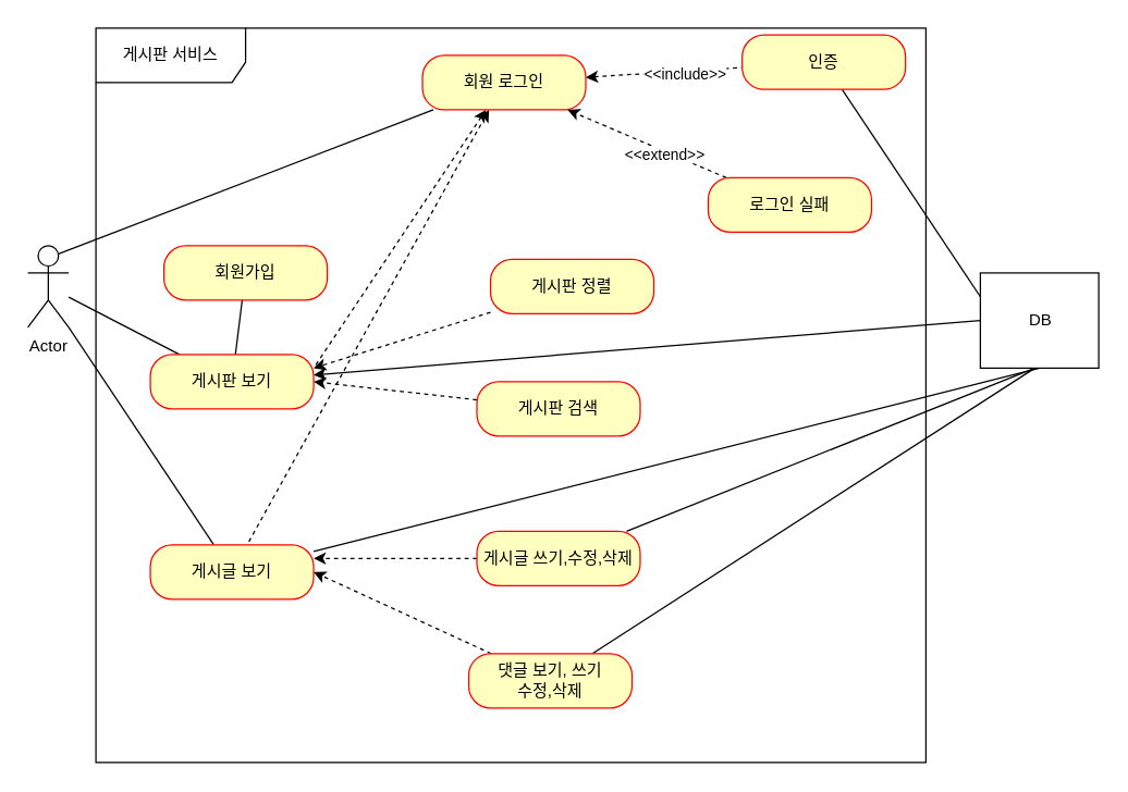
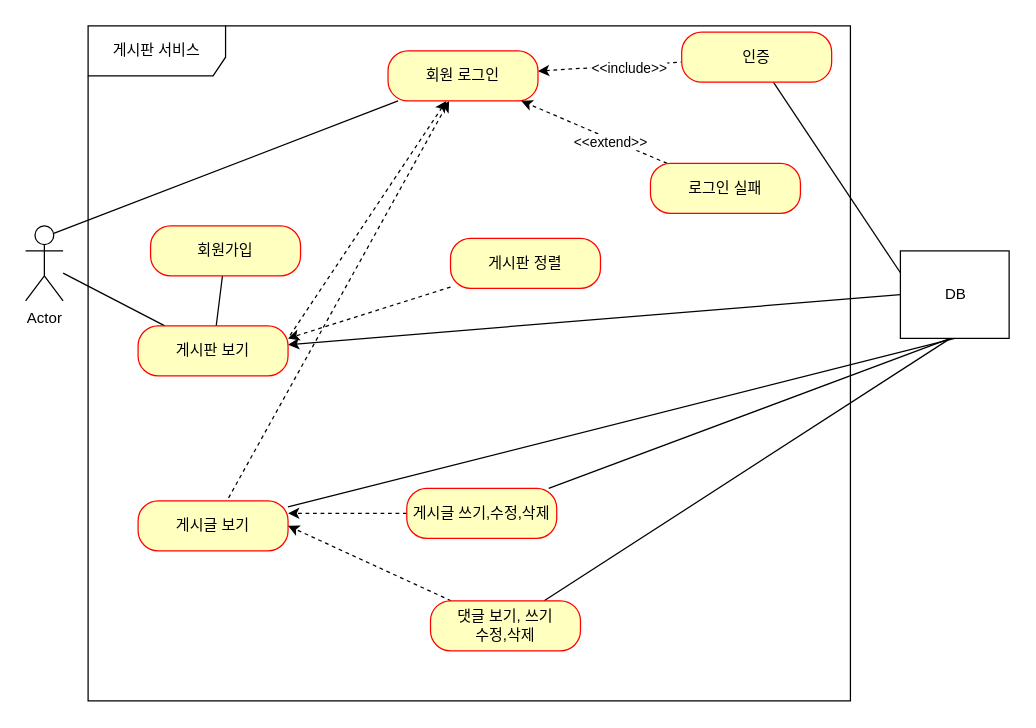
- <mxCell id="25" style="edgeStyle=none;rounded=0;orthogonalLoop=1;jettySize=auto;html=1;entryX=1;entryY=0.5;entryDx=0;entryDy=0;dashed=1;endArrow=classic;endFill=1;" edge="1" parent="1" source="26" target="8"><mxGeometry relative="1" as="geometry" /></mxCell>
- <mxCell id="26" value="게시판 검색" style="rounded=1;whiteSpace=wrap;html=1;arcSize=40;fontColor=#000000;fillColor=#ffffc0;strokeColor=#ff0000;" vertex="1" parent="1"><mxGeometry x="350" y="280" width="120" height="40" as="geometry" /></mxCell>
- <mxCell id="9" style="edgeStyle=none;rounded=0;orthogonalLoop=1;jettySize=auto;html=1;entryX=1;entryY=1;entryDx=0;entryDy=0;entryPerimeter=0;endArrow=none;endFill=0;" edge="1" parent="1" source="11" target="2"><mxGeometry relative="1" as="geometry" /></mxCell>
- <mxCell id="29" value="게시글 쓰기,수정,삭제" style="rounded=1;whiteSpace=wrap;html=1;arcSize=40;fontColor=#000000;fillColor=#ffffc0;strokeColor=#ff0000;" vertex="1" parent="1"><mxGeometry x="350" y="390" width="120" height="40" as="geometry" /></mxCell>
+ <mxCell id="29" value="게시글 쓰기,수정,삭제" style="rounded=1;whiteSpace=wrap;html=1;arcSize=40;fontColor=#000000;fillColor=#ffffc0;strokeColor=#ff0000;" vertex="1" parent="1"><mxGeometry x="325" y="390" width="120" height="40" as="geometry" /></mxCell>
